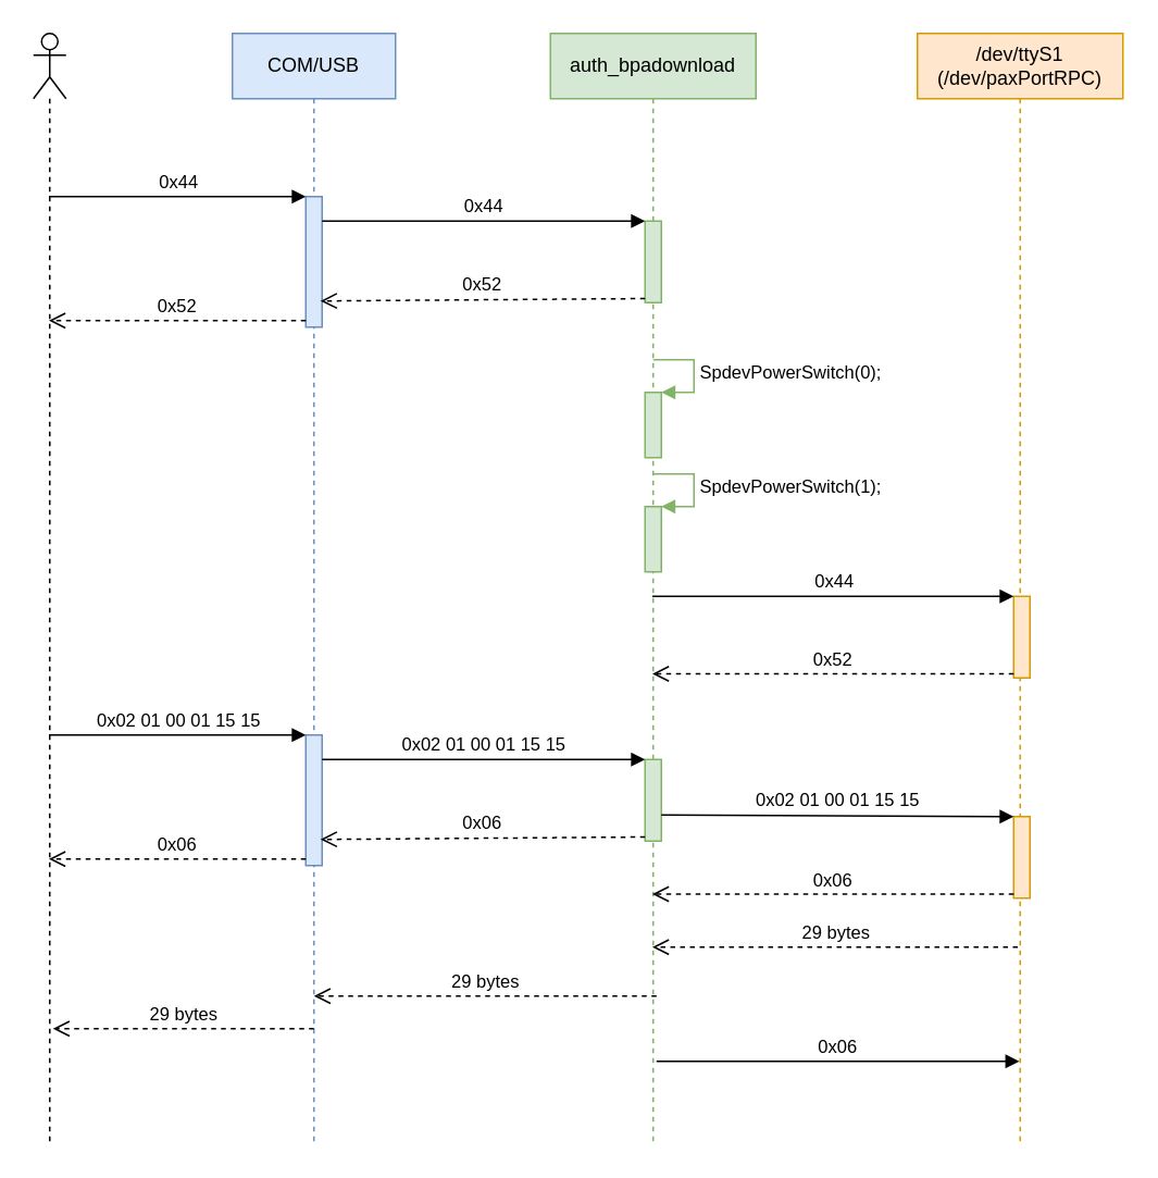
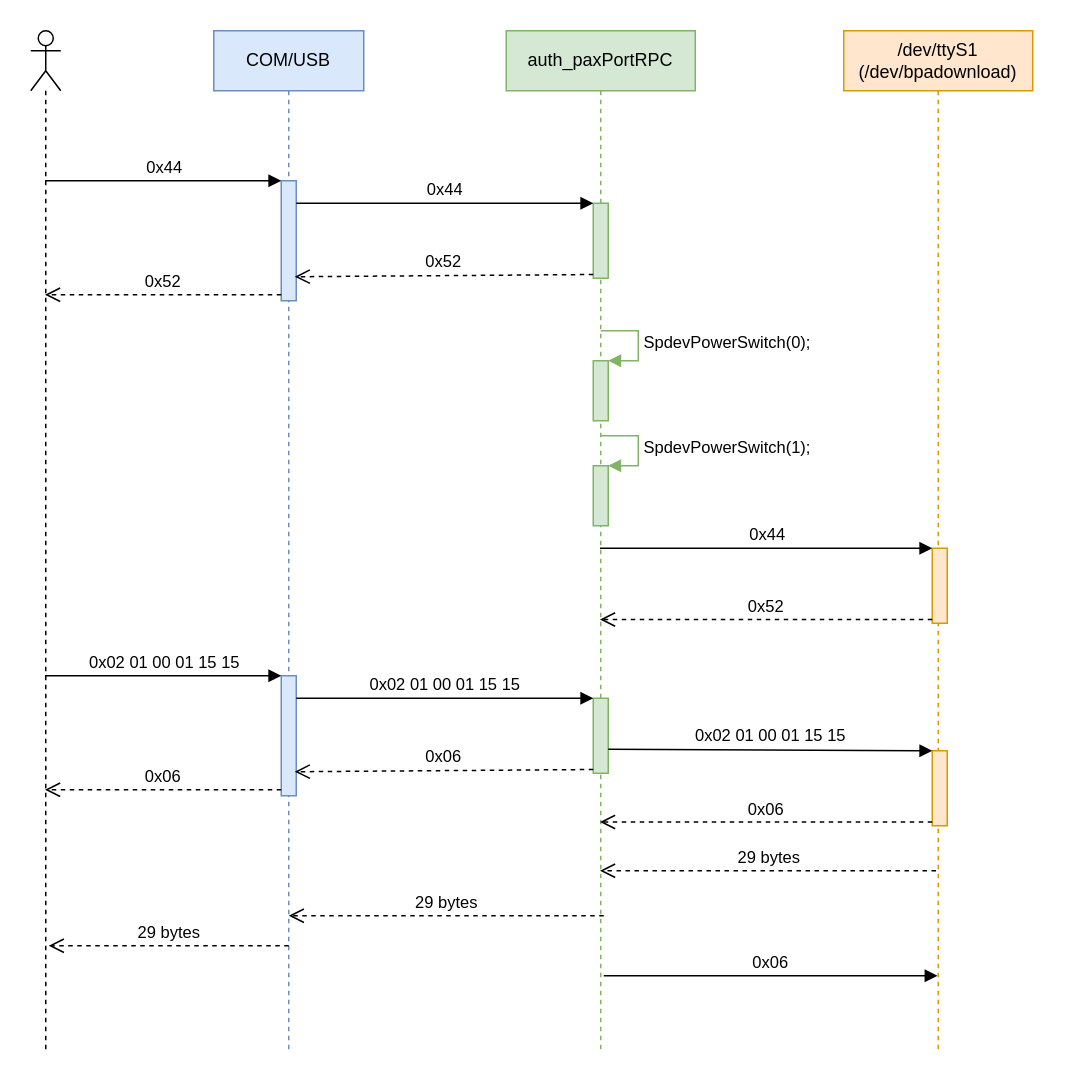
- <mxCell id="5" value="auth_bpadownload" style="shape=umlLifeline;perimeter=lifelinePerimeter;whiteSpace=wrap;html=1;container=1;collapsible=0;recursiveResize=0;outlineConnect=0;fillColor=#d5e8d4;strokeColor=#82b366;" parent="1" vertex="1"><mxGeometry x="337" y="20" width="126" height="680" as="geometry" /></mxCell>
+ <mxCell id="5" value="auth_paxPortRPC" style="shape=umlLifeline;perimeter=lifelinePerimeter;whiteSpace=wrap;html=1;container=1;collapsible=0;recursiveResize=0;outlineConnect=0;fillColor=#d5e8d4;strokeColor=#82b366;" parent="1" vertex="1"><mxGeometry x="337" y="20" width="126" height="680" as="geometry" /></mxCell>
- <mxCell id="15" value="/dev/ttyS1&lt;br&gt;(/dev/paxPortRPC)" style="shape=umlLifeline;perimeter=lifelinePerimeter;whiteSpace=wrap;html=1;container=1;collapsible=0;recursiveResize=0;outlineConnect=0;fillColor=#ffe6cc;strokeColor=#d79b00;" parent="1" vertex="1"><mxGeometry x="562" y="20" width="126" height="680" as="geometry" /></mxCell>
+ <mxCell id="15" value="/dev/ttyS1&lt;br&gt;(/dev/bpadownload)" style="shape=umlLifeline;perimeter=lifelinePerimeter;whiteSpace=wrap;html=1;container=1;collapsible=0;recursiveResize=0;outlineConnect=0;fillColor=#ffe6cc;strokeColor=#d79b00;" parent="1" vertex="1"><mxGeometry x="562" y="20" width="126" height="680" as="geometry" /></mxCell>
